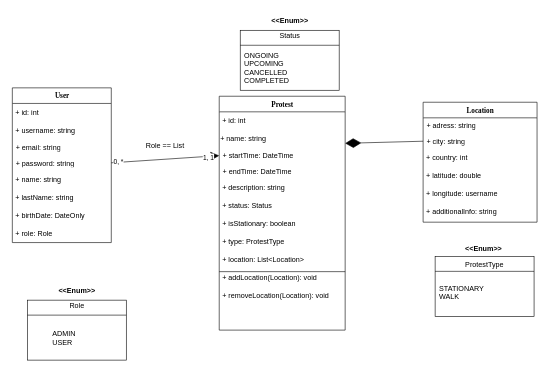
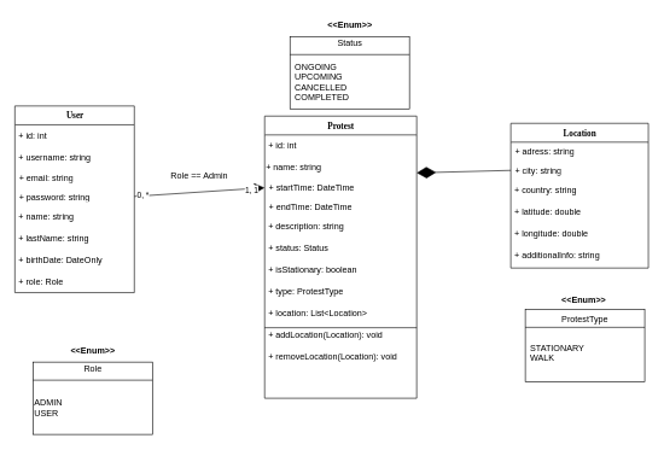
- <mxCell id="50" value="Role == List" style="text;html=1;align=center;verticalAlign=middle;whiteSpace=wrap;rounded=0;" vertex="1" parent="1"><mxGeometry x="225" y="228" width="100" height="30" as="geometry" /></mxCell>
+ <mxCell id="50" value="Role == Admin" style="text;html=1;align=center;verticalAlign=middle;whiteSpace=wrap;rounded=0;" vertex="1" parent="1"><mxGeometry x="225" y="228" width="100" height="30" as="geometry" /></mxCell>
- <mxCell id="26" value="&amp;nbsp;+ country: int" style="text;html=1;align=left;verticalAlign=middle;whiteSpace=wrap;rounded=0;" vertex="1" parent="23"><mxGeometry y="78" width="190" height="30" as="geometry" /></mxCell>
+ <mxCell id="26" value="&amp;nbsp;+ country: string" style="text;html=1;align=left;verticalAlign=middle;whiteSpace=wrap;rounded=0;" vertex="1" parent="23"><mxGeometry y="78" width="190" height="30" as="geometry" /></mxCell>
- <mxCell id="28" value="&amp;nbsp;+ longitude: username" style="text;html=1;align=left;verticalAlign=middle;whiteSpace=wrap;rounded=0;" vertex="1" parent="23"><mxGeometry y="138" width="190" height="30" as="geometry" /></mxCell>
+ <mxCell id="28" value="&amp;nbsp;+ longitude: double" style="text;html=1;align=left;verticalAlign=middle;whiteSpace=wrap;rounded=0;" vertex="1" parent="23"><mxGeometry y="138" width="190" height="30" as="geometry" /></mxCell>
- <mxCell id="49" value="ADMIN&lt;br&gt;USER" style="text;html=1;align=left;verticalAlign=middle;whiteSpace=wrap;rounded=0;" vertex="1" parent="1"><mxGeometry x="85" y="540" width="75" height="45" as="geometry" /></mxCell>
+ <mxCell id="49" value="ADMIN&lt;br&gt;USER" style="text;html=1;align=left;verticalAlign=middle;whiteSpace=wrap;rounded=0;" vertex="1" parent="1"><mxGeometry x="45" y="540" width="75" height="45" as="geometry" /></mxCell>
